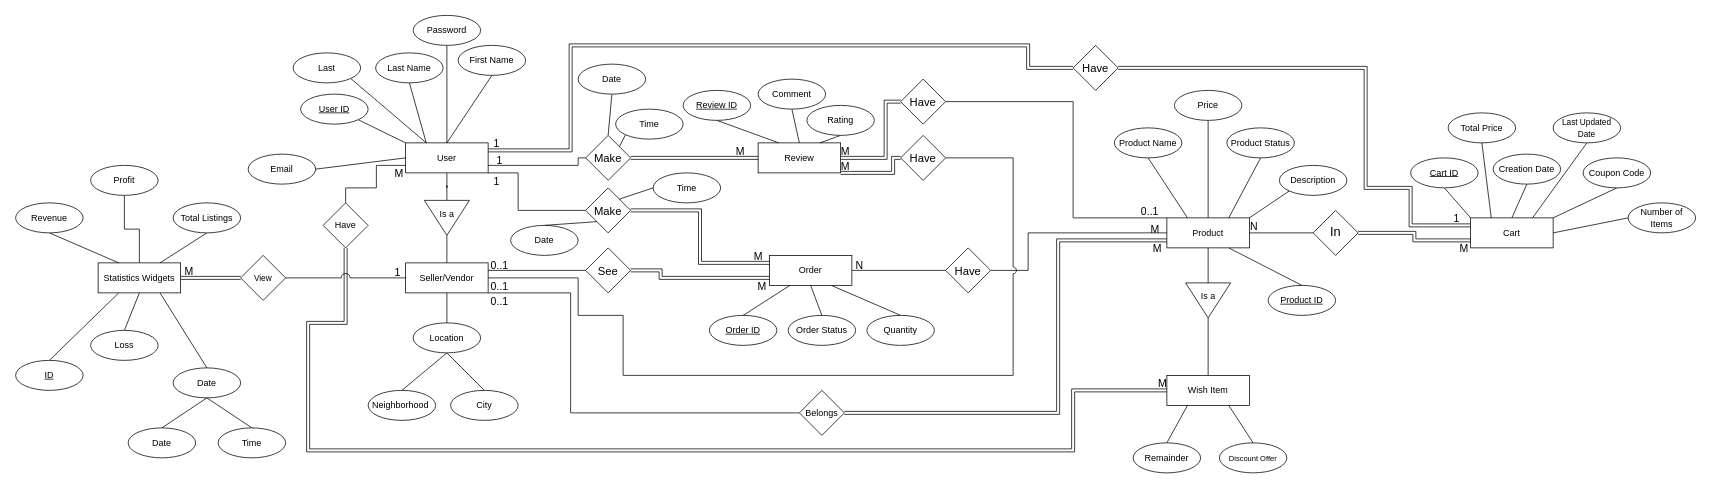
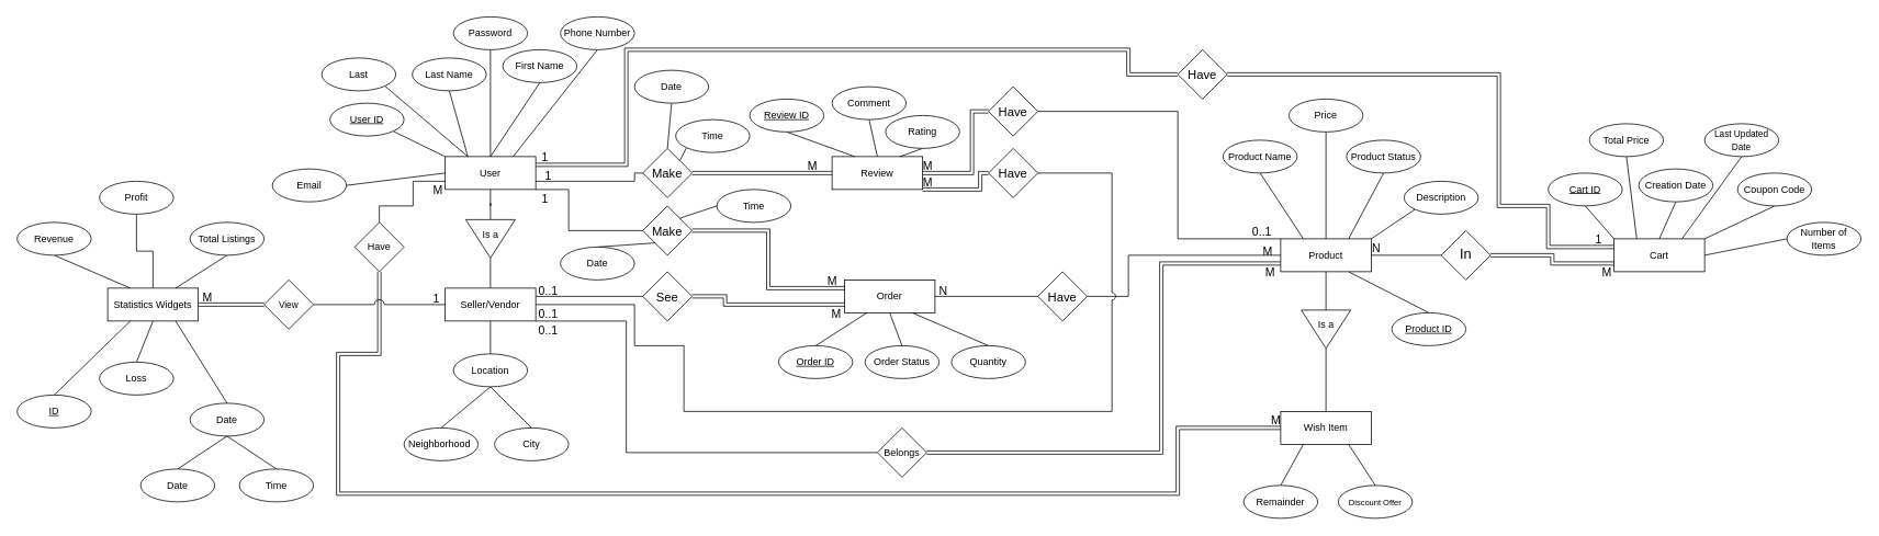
+ <mxCell id="157" value="Phone Number" style="ellipse;whiteSpace=wrap;html=1;" vertex="1" parent="1"><mxGeometry x="680" y="20" width="90" height="40" as="geometry" /></mxCell>
+ <mxCell id="34" style="edgeStyle=none;rounded=0;orthogonalLoop=1;jettySize=auto;html=1;exitX=0.5;exitY=1;exitDx=0;exitDy=0;entryX=0.75;entryY=0;entryDx=0;entryDy=0;endArrow=none;endFill=0;" parent="1" source="157" target="22" edge="1"><mxGeometry relative="1" as="geometry"><mxPoint x="735" y="45" as="sourcePoint" /></mxGeometry></mxCell>
